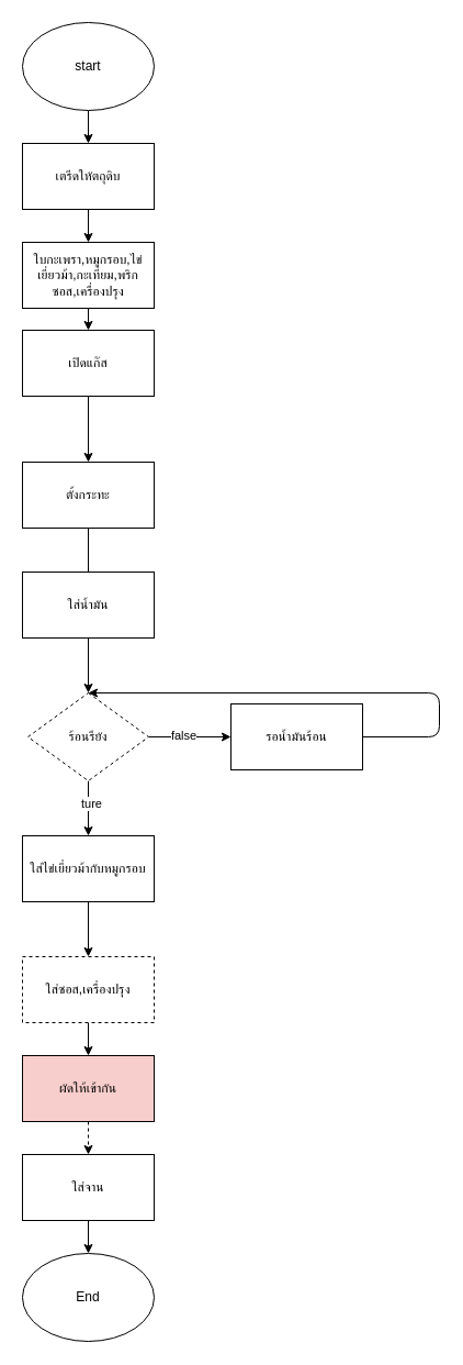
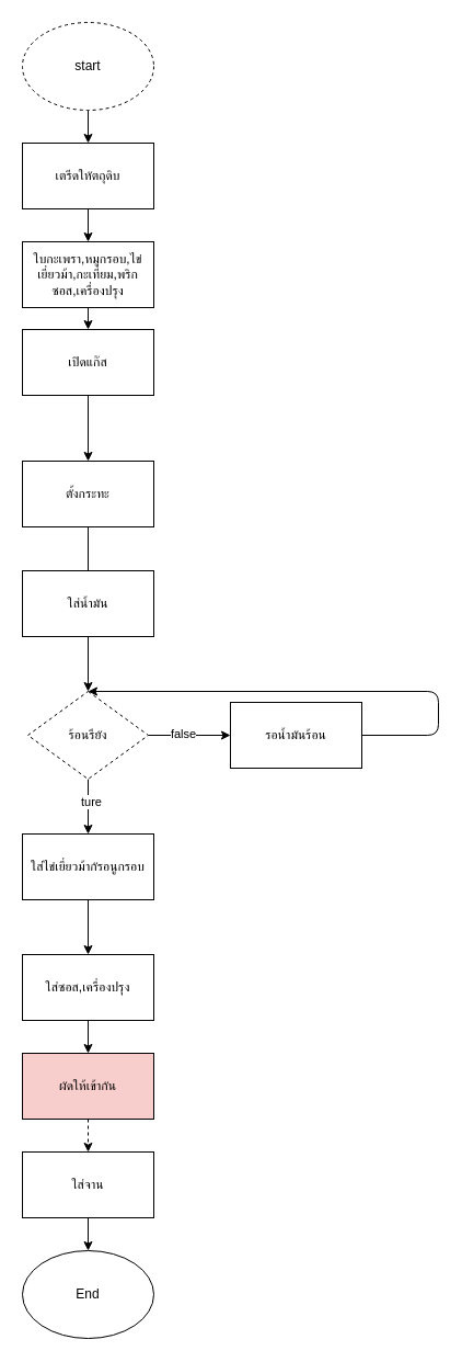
- <mxCell id="3" value="start" style="ellipse;whiteSpace=wrap;html=1;" vertex="1" parent="1"><mxGeometry x="20" y="20" width="120" height="80" as="geometry" /></mxCell>
+ <mxCell id="3" value="start" style="ellipse;whiteSpace=wrap;html=1;dashed=1;" vertex="1" parent="1"><mxGeometry x="20" y="20" width="120" height="80" as="geometry" /></mxCell>
- <mxCell id="20" value="ใส่ไข่เยี่ยวม้ากับหมูกรอบ" style="rounded=0;whiteSpace=wrap;html=1;" vertex="1" parent="1"><mxGeometry x="20" y="760" width="120" height="60" as="geometry" /></mxCell>
+ <mxCell id="20" value="ใส่ไข่เยี่ยวม้ากัรอนูกรอบ" style="rounded=0;whiteSpace=wrap;html=1;" vertex="1" parent="1"><mxGeometry x="20" y="760" width="120" height="60" as="geometry" /></mxCell>
- <mxCell id="24" value="ใส่ซอส,เครื่องปรุง" style="rounded=0;whiteSpace=wrap;html=1;dashed=1;" vertex="1" parent="1"><mxGeometry x="20" y="870" width="120" height="60" as="geometry" /></mxCell>
+ <mxCell id="24" value="ใส่ซอส,เครื่องปรุง" style="rounded=0;whiteSpace=wrap;html=1;" vertex="1" parent="1"><mxGeometry x="20" y="870" width="120" height="60" as="geometry" /></mxCell>
